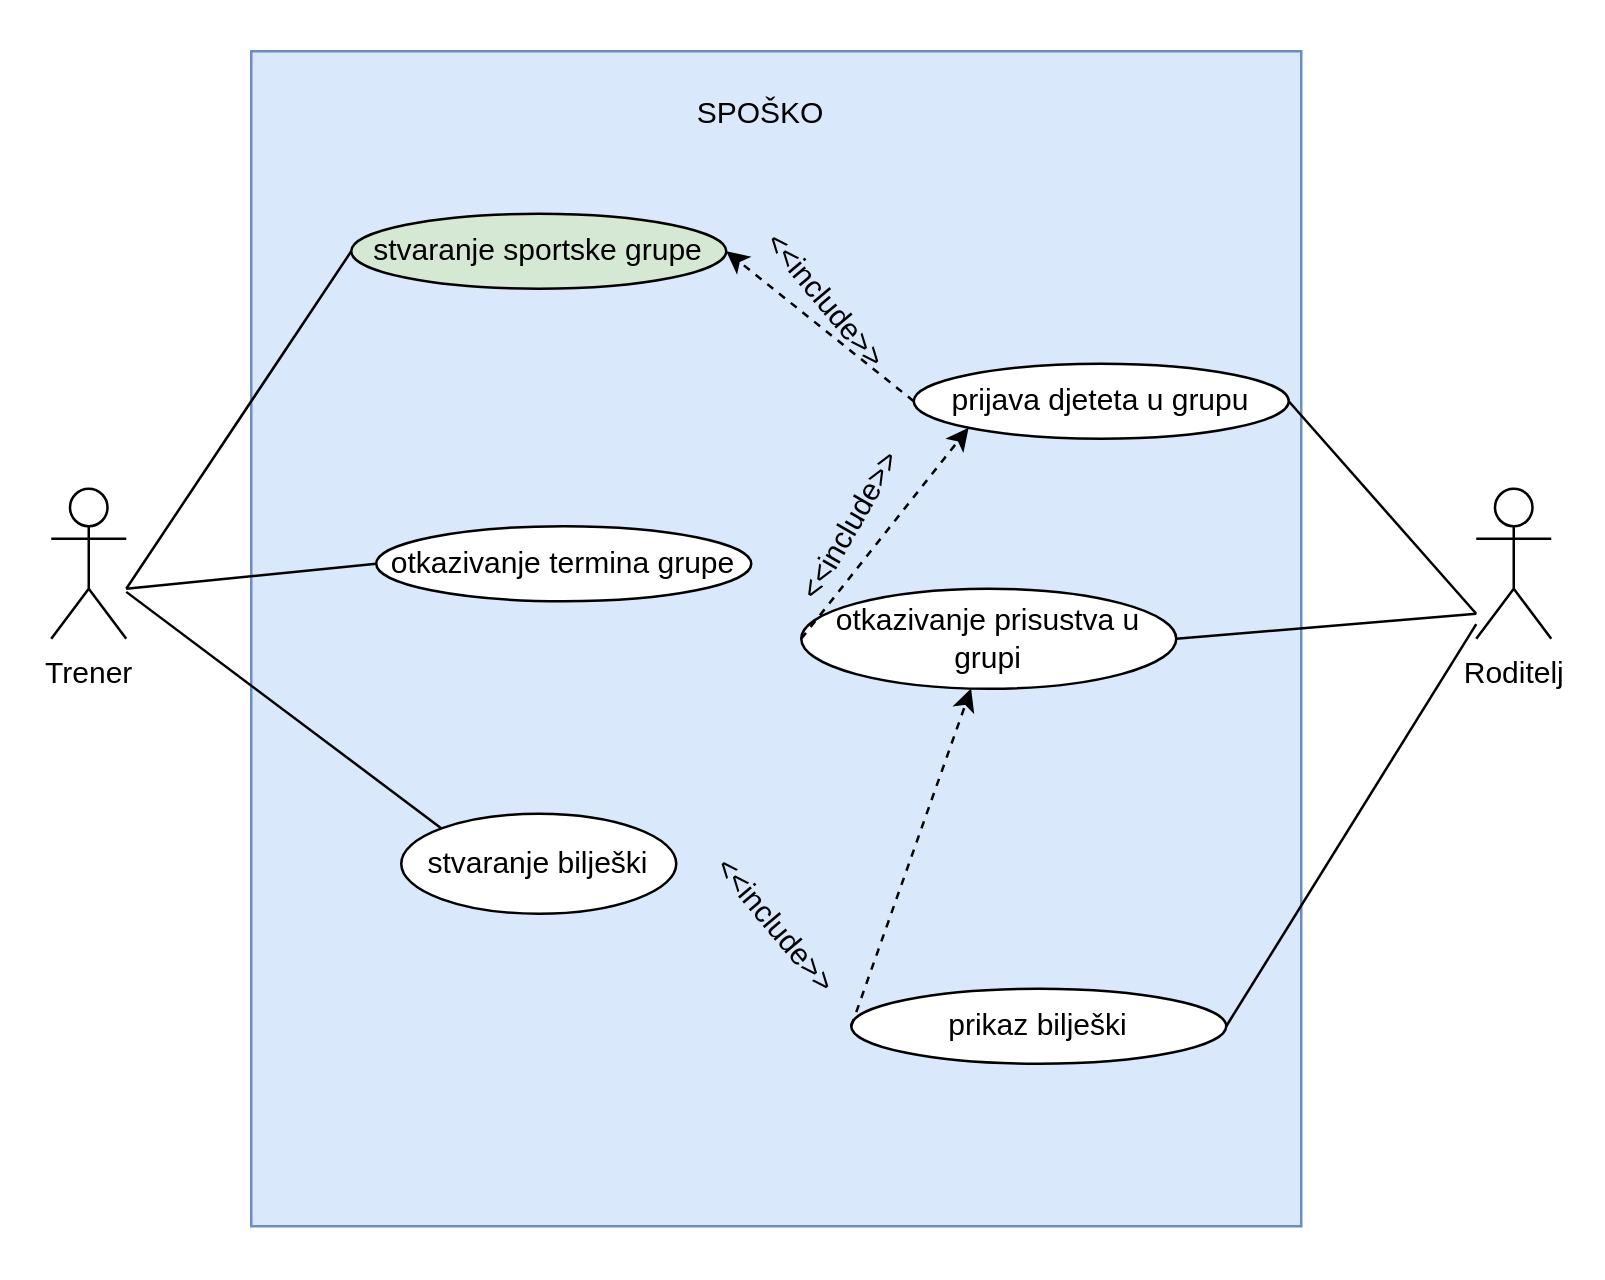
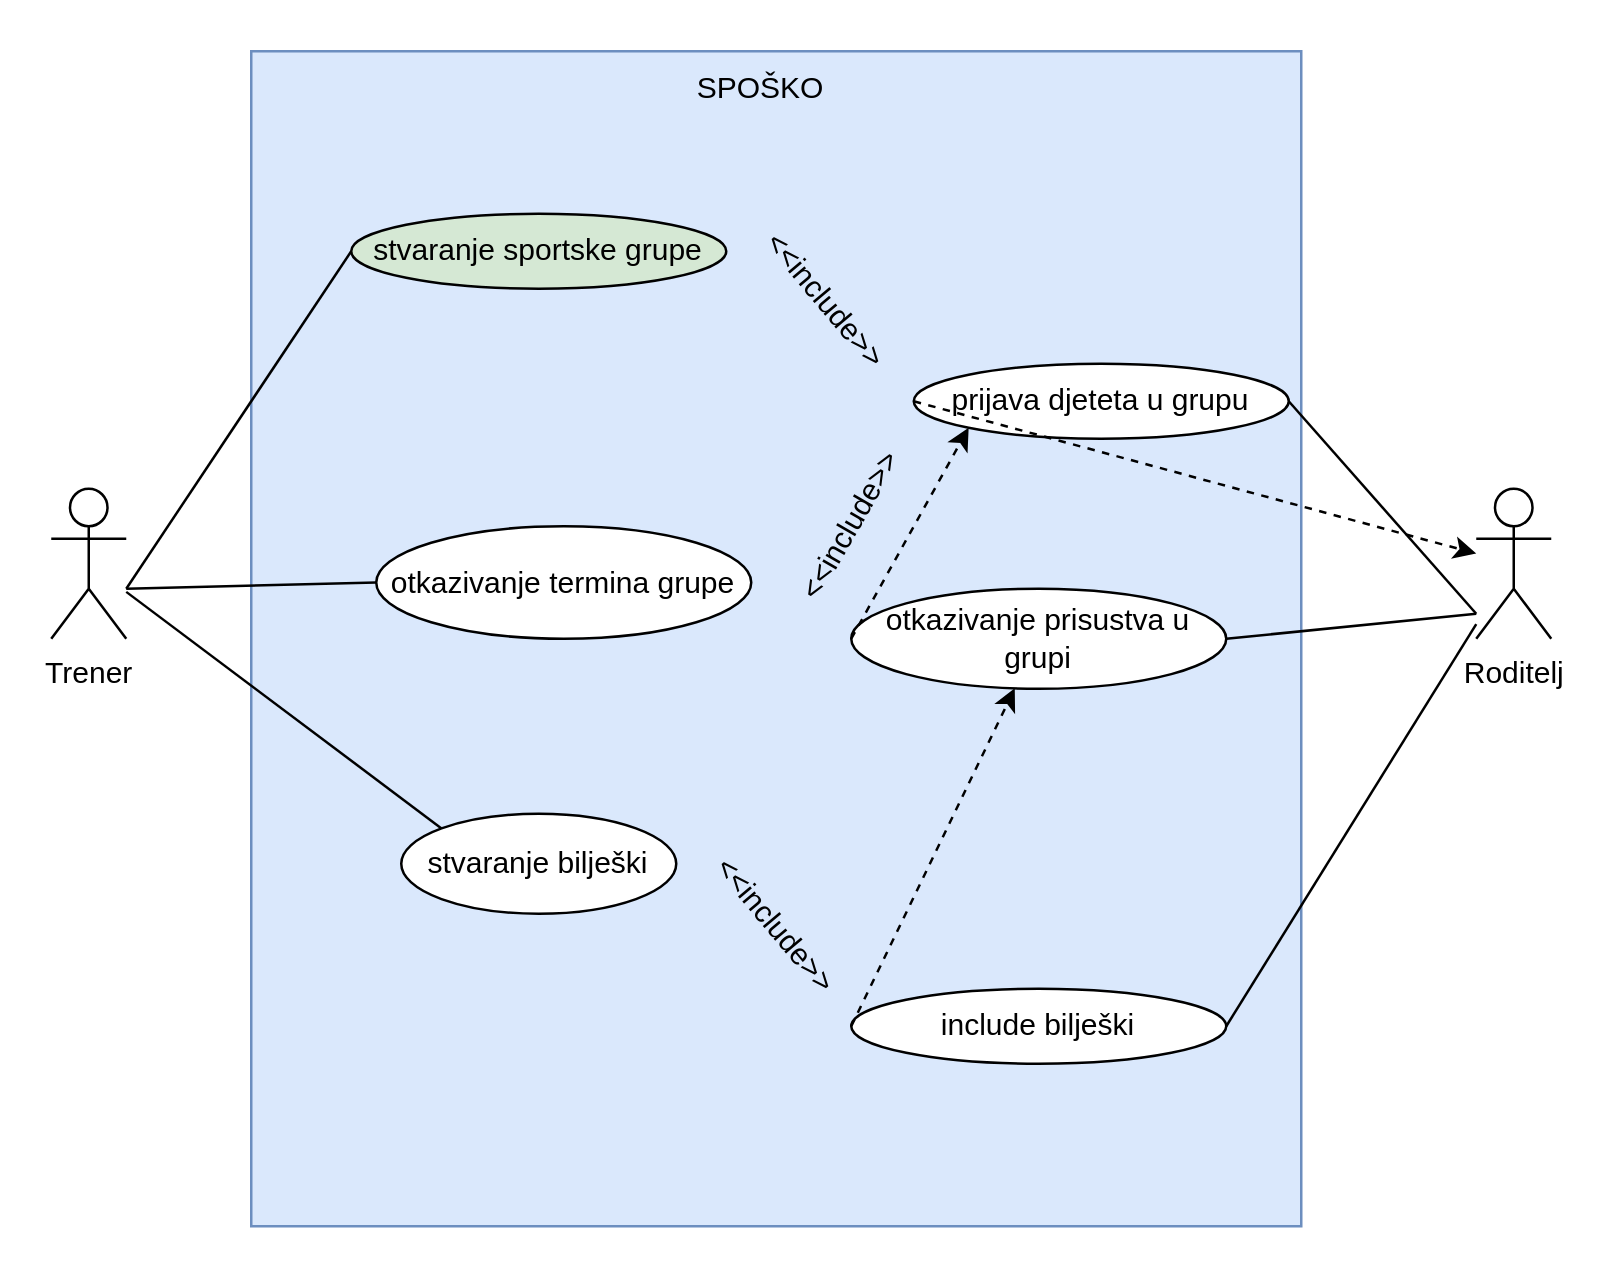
- <mxCell id="20" value="SPOŠKO" style="text;html=1;align=center;verticalAlign=middle;whiteSpace=wrap;rounded=0;" vertex="1" parent="1"><mxGeometry x="274" y="30" width="60" height="30" as="geometry" /></mxCell>
+ <mxCell id="20" value="SPOŠKO" style="text;html=1;align=center;verticalAlign=middle;whiteSpace=wrap;rounded=0;" vertex="1" parent="1"><mxGeometry x="274" y="20" width="60" height="30" as="geometry" /></mxCell>
- <mxCell id="23" value="" style="endArrow=classic;html=1;rounded=0;entryX=1;entryY=0.5;entryDx=0;entryDy=0;exitX=0;exitY=0.5;exitDx=0;exitDy=0;dashed=1;" edge="1" parent="1" source="5" target="8"><mxGeometry width="50" height="50" relative="1" as="geometry"><mxPoint x="280" y="285" as="sourcePoint" /><mxPoint x="330" y="235" as="targetPoint" /></mxGeometry></mxCell>
+ <mxCell id="23" value="" style="endArrow=classic;html=1;rounded=0;exitX=0;exitY=0.5;exitDx=0;exitDy=0;dashed=1;" edge="1" parent="1" source="5" target="4"><mxGeometry width="50" height="50" relative="1" as="geometry"><mxPoint x="280" y="285" as="sourcePoint" /><mxPoint x="330" y="235" as="targetPoint" /></mxGeometry></mxCell>
- <mxCell id="9" value="otkazivanje termina grupe" style="ellipse;whiteSpace=wrap;html=1;" vertex="1" parent="1"><mxGeometry x="150" y="210" width="150" height="30" as="geometry" /></mxCell>
+ <mxCell id="9" value="otkazivanje termina grupe" style="ellipse;whiteSpace=wrap;html=1;" vertex="1" parent="1"><mxGeometry x="150" y="210" width="150" height="45" as="geometry" /></mxCell>
- <mxCell id="6" value="otkazivanje prisustva u grupi" style="ellipse;whiteSpace=wrap;html=1;" vertex="1" parent="1"><mxGeometry x="320" y="235" width="150" height="40" as="geometry" /></mxCell>
+ <mxCell id="6" value="otkazivanje prisustva u grupi" style="ellipse;whiteSpace=wrap;html=1;" vertex="1" parent="1"><mxGeometry x="340" y="235" width="150" height="40" as="geometry" /></mxCell>
- <mxCell id="7" value="prikaz bilješki" style="ellipse;whiteSpace=wrap;html=1;" vertex="1" parent="1"><mxGeometry x="340" y="395" width="150" height="30" as="geometry" /></mxCell>
+ <mxCell id="7" value="include bilješki" style="ellipse;whiteSpace=wrap;html=1;" vertex="1" parent="1"><mxGeometry x="340" y="395" width="150" height="30" as="geometry" /></mxCell>
